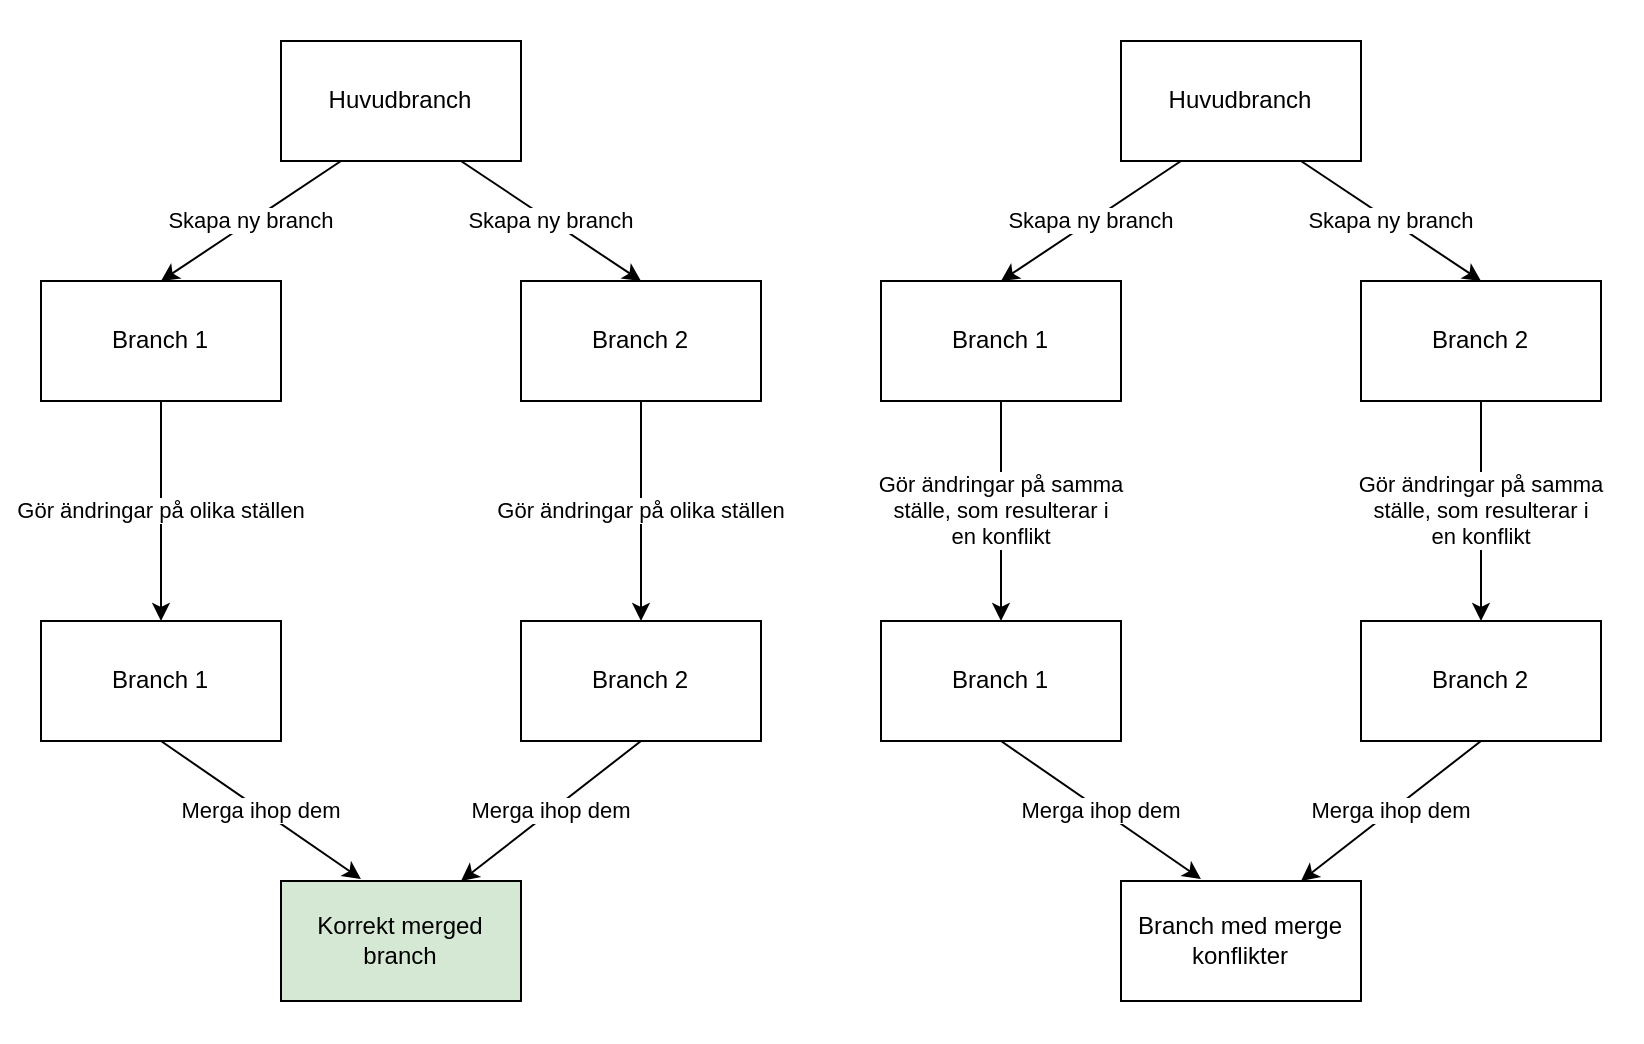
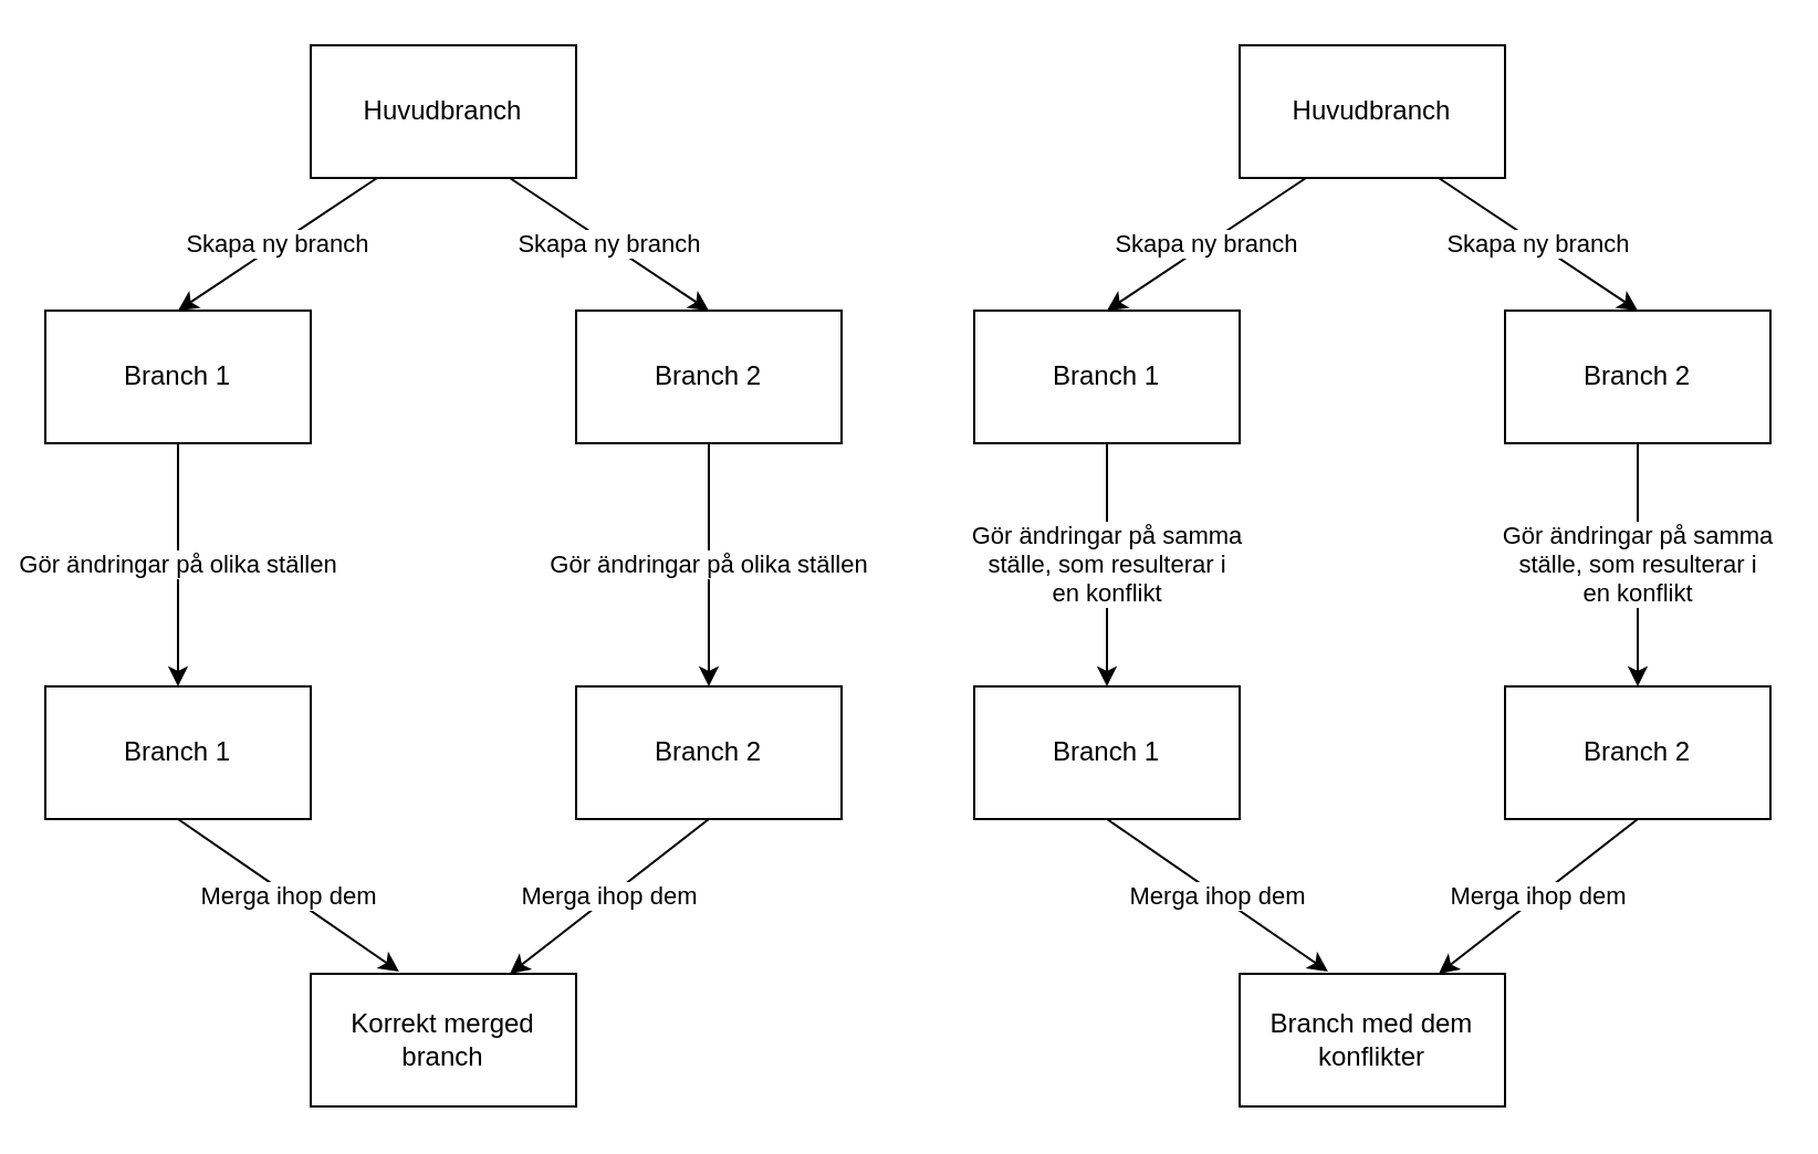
- <mxCell id="11" value="Korrekt merged branch" style="rounded=0;whiteSpace=wrap;html=1;fillColor=#d5e8d4;" vertex="1" parent="1"><mxGeometry x="140" y="440" width="120" height="60" as="geometry" /></mxCell>
+ <mxCell id="11" value="Korrekt merged branch" style="rounded=0;whiteSpace=wrap;html=1;" vertex="1" parent="1"><mxGeometry x="140" y="440" width="120" height="60" as="geometry" /></mxCell>
- <mxCell id="23" value="Branch med merge konflikter" style="rounded=0;whiteSpace=wrap;html=1;" vertex="1" parent="1"><mxGeometry x="560" y="440" width="120" height="60" as="geometry" /></mxCell>
+ <mxCell id="23" value="Branch med dem konflikter" style="rounded=0;whiteSpace=wrap;html=1;" vertex="1" parent="1"><mxGeometry x="560" y="440" width="120" height="60" as="geometry" /></mxCell>
